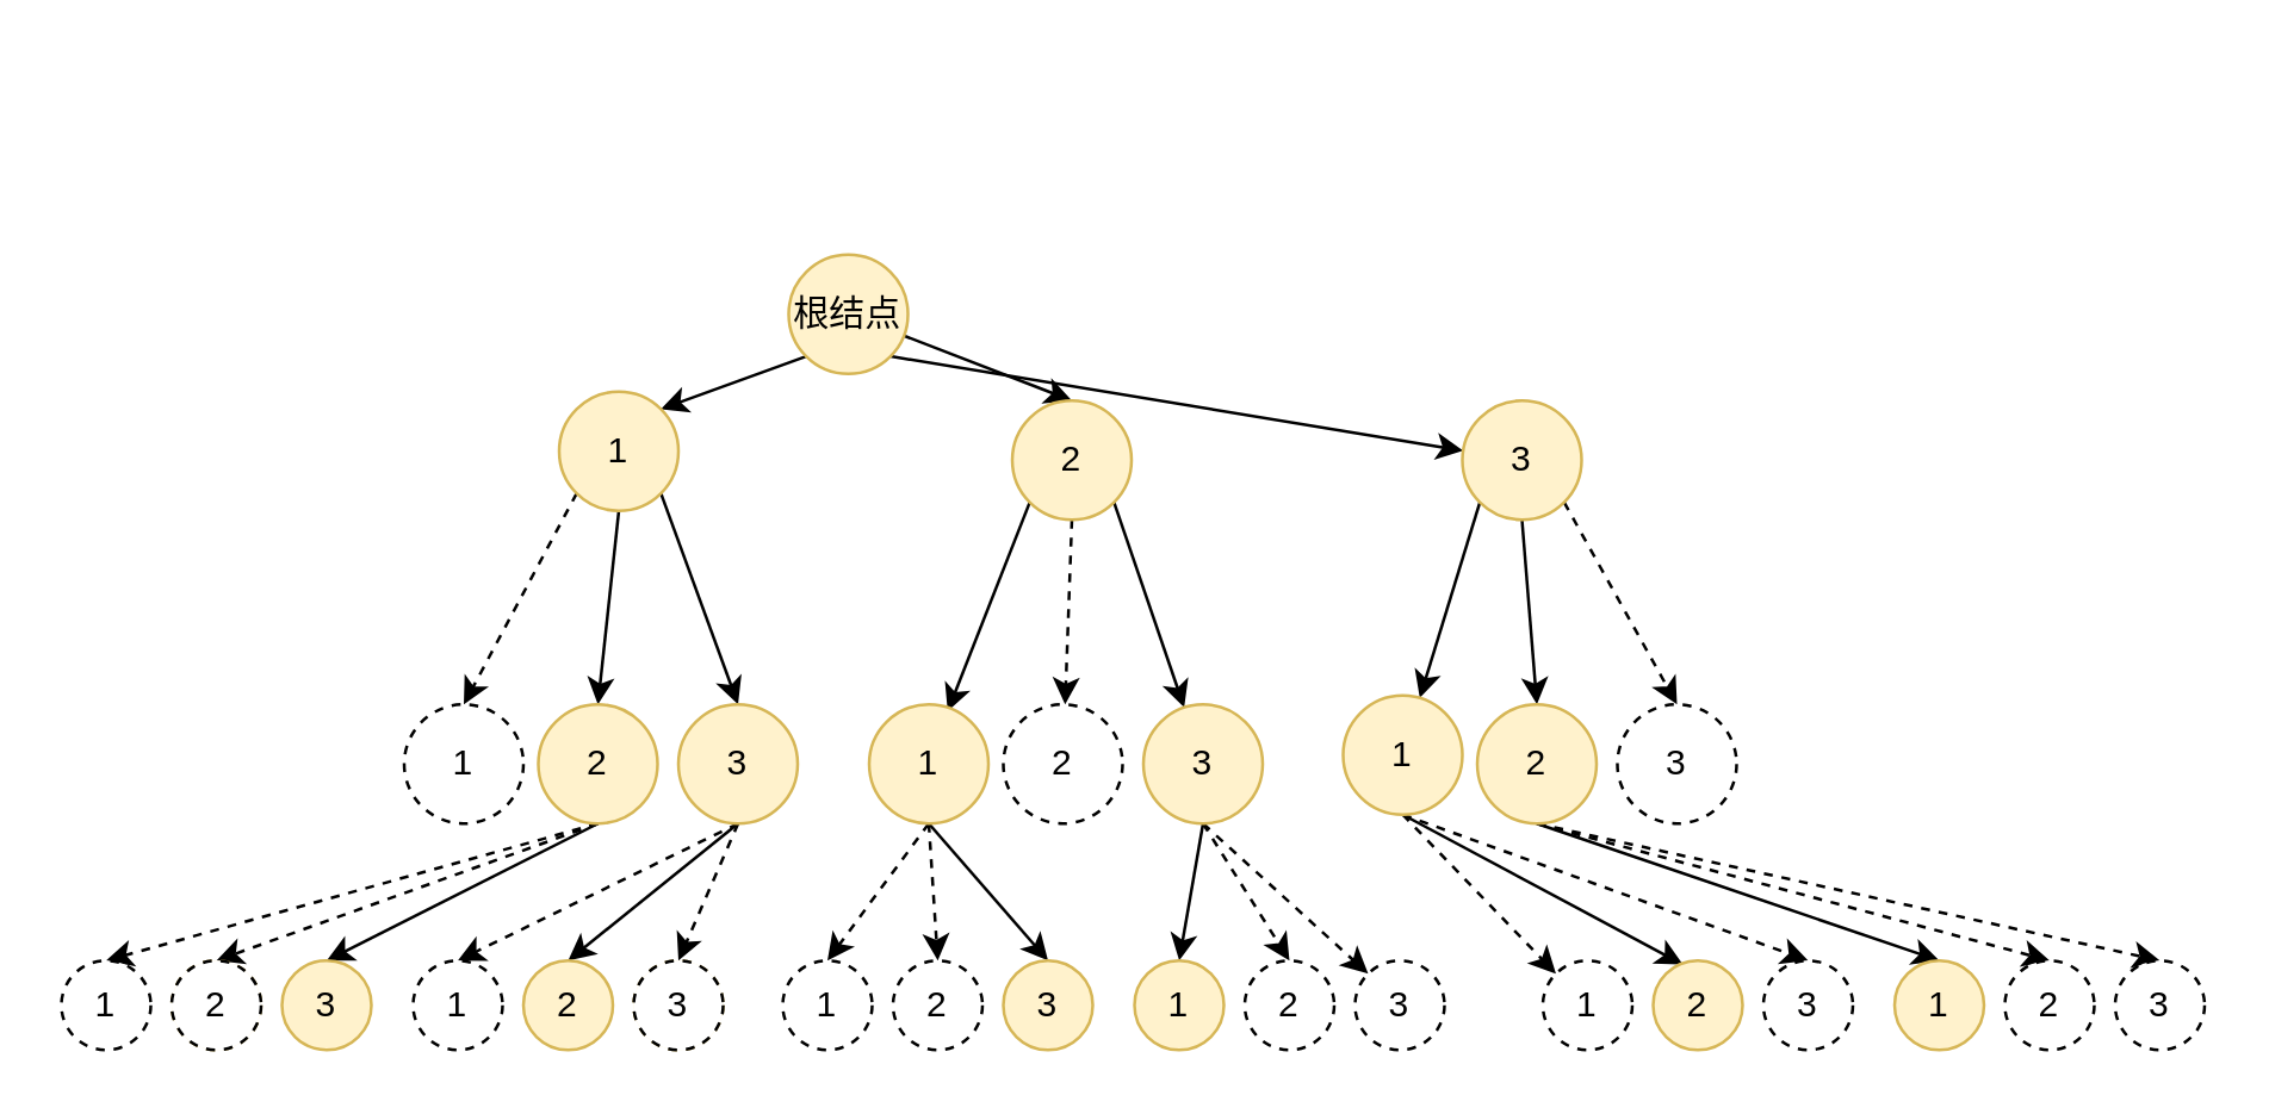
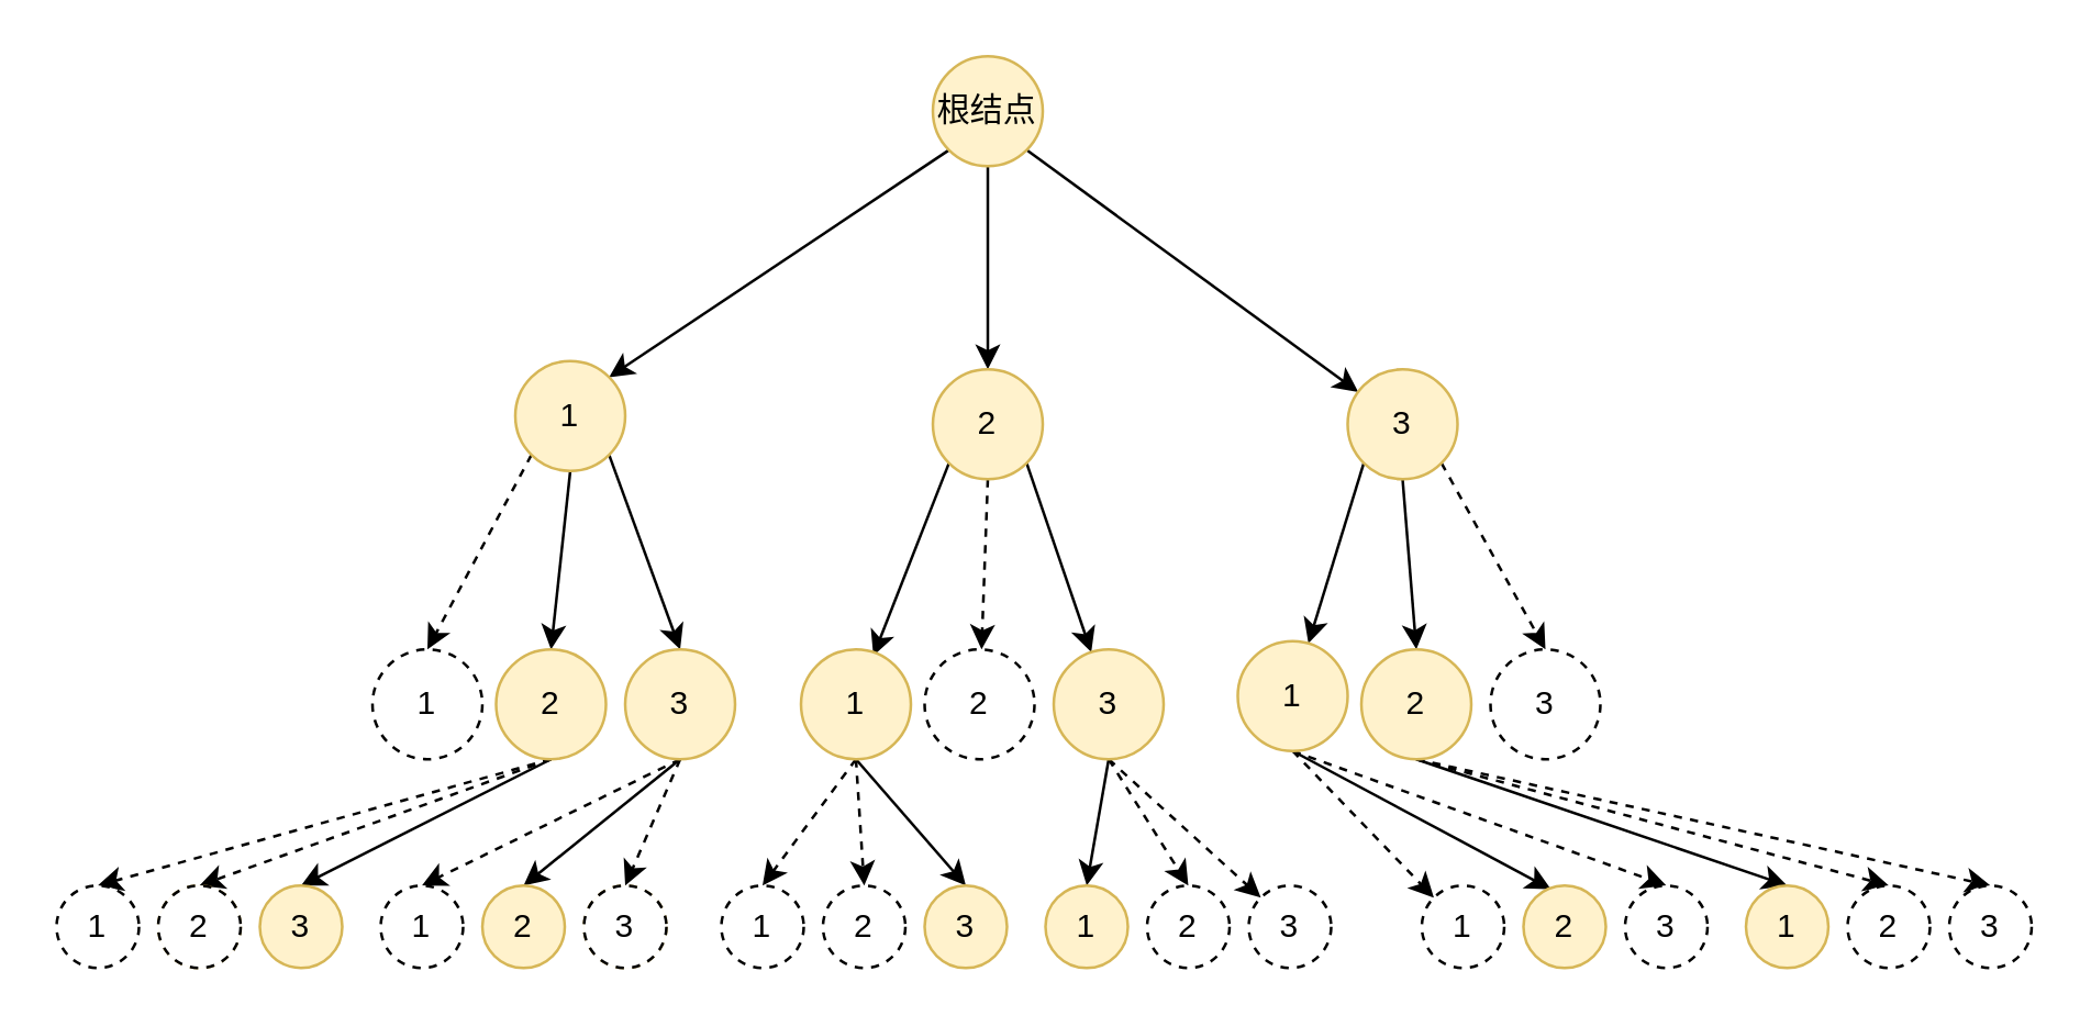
- <mxCell id="5" value="根结点" style="ellipse;whiteSpace=wrap;html=1;aspect=fixed;fillColor=#fff2cc;strokeColor=#d6b656;fillStyle=auto;gradientColor=none;" vertex="1" parent="1"><mxGeometry x="264" y="85" width="40" height="40" as="geometry" /></mxCell>
+ <mxCell id="5" value="根结点" style="ellipse;whiteSpace=wrap;html=1;aspect=fixed;fillColor=#fff2cc;strokeColor=#d6b656;fillStyle=auto;gradientColor=none;" vertex="1" parent="1"><mxGeometry x="339" y="20" width="40" height="40" as="geometry" /></mxCell>
